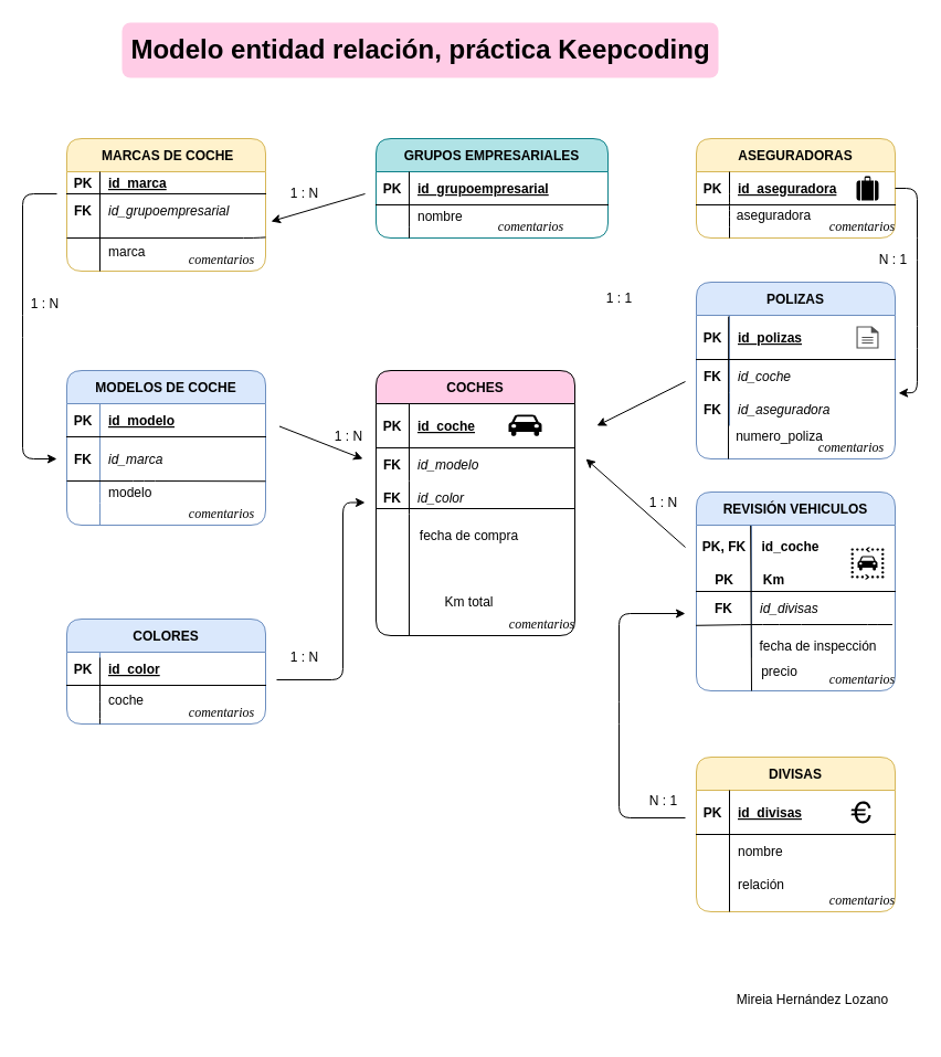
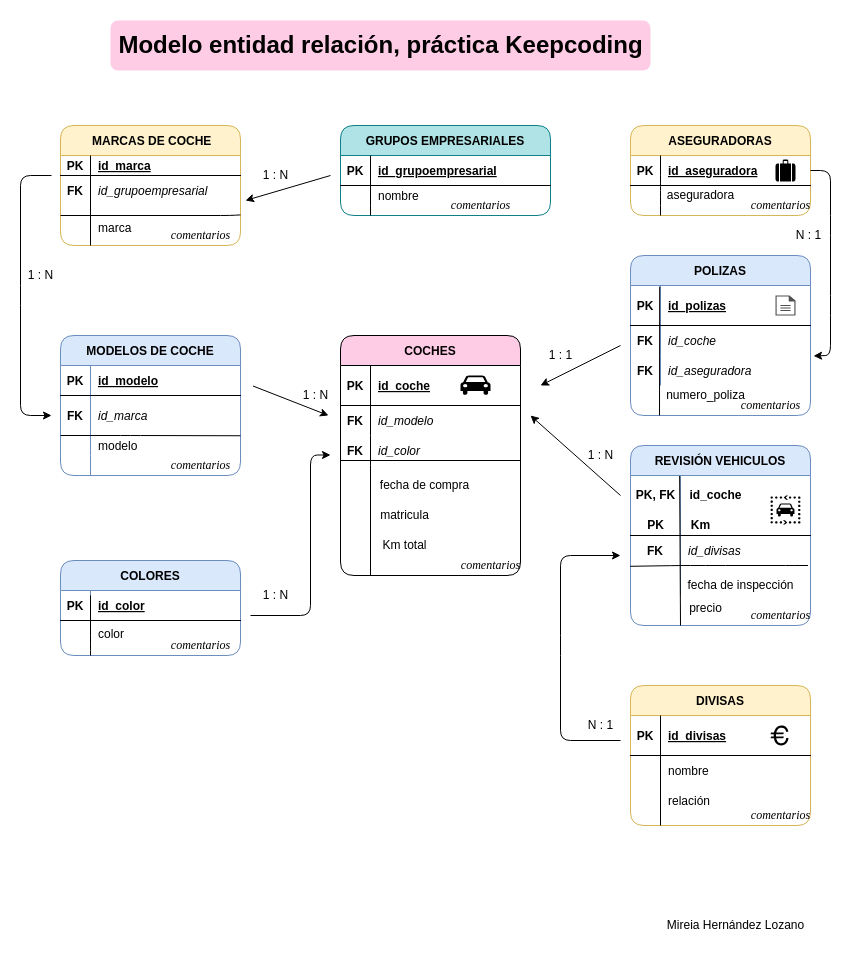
- <mxCell id="122" value="1 : 1" style="text;html=1;align=center;verticalAlign=middle;resizable=0;points=[];autosize=1;strokeColor=none;fillColor=none;" parent="1" vertex="1"><mxGeometry x="540" y="260" width="40" height="20" as="geometry" /></mxCell>
+ <mxCell id="122" value="1 : 1" style="text;html=1;align=center;verticalAlign=middle;resizable=0;points=[];autosize=1;strokeColor=none;fillColor=none;" parent="1" vertex="1"><mxGeometry x="540" y="345" width="40" height="20" as="geometry" /></mxCell>
+ <mxCell id="31" value="matricula" style="text;html=1;align=center;verticalAlign=middle;resizable=0;points=[];autosize=1;strokeColor=none;fillColor=none;rounded=1;" parent="1" vertex="1"><mxGeometry x="374" y="505" width="60" height="20" as="geometry" /></mxCell>
- <mxCell id="32" value="Km total" style="text;html=1;align=center;verticalAlign=middle;resizable=0;points=[];autosize=1;strokeColor=none;fillColor=none;rounded=1;" parent="1" vertex="1"><mxGeometry x="394" y="535" width="60" height="20" as="geometry" /></mxCell>
+ <mxCell id="32" value="Km total" style="text;html=1;align=center;verticalAlign=middle;resizable=0;points=[];autosize=1;strokeColor=none;fillColor=none;rounded=1;" parent="1" vertex="1"><mxGeometry x="374" y="535" width="60" height="20" as="geometry" /></mxCell>
- <mxCell id="60" value="coche" style="shape=partialRectangle;connectable=0;fillColor=none;top=0;left=0;bottom=0;right=0;align=left;spacingLeft=6;overflow=hidden;rounded=1;" parent="58" vertex="1"><mxGeometry x="30" width="150" height="25" as="geometry"><mxRectangle width="150" height="25" as="alternateBounds" /></mxGeometry></mxCell>
+ <mxCell id="60" value="color" style="shape=partialRectangle;connectable=0;fillColor=none;top=0;left=0;bottom=0;right=0;align=left;spacingLeft=6;overflow=hidden;rounded=1;" parent="58" vertex="1"><mxGeometry x="30" width="150" height="25" as="geometry"><mxRectangle width="150" height="25" as="alternateBounds" /></mxGeometry></mxCell>
- <mxCell id="140" value="Mireia Hernández Lozano" style="text;html=1;align=center;verticalAlign=middle;resizable=0;points=[];autosize=1;strokeColor=none;fillColor=none;" parent="1" vertex="1"><mxGeometry x="660" y="895" width="150" height="20" as="geometry" /></mxCell>
+ <mxCell id="140" value="Mireia Hernández Lozano" style="text;html=1;align=center;verticalAlign=middle;resizable=0;points=[];autosize=1;strokeColor=none;fillColor=none;" parent="1" vertex="1"><mxGeometry x="660" y="915" width="150" height="20" as="geometry" /></mxCell>
